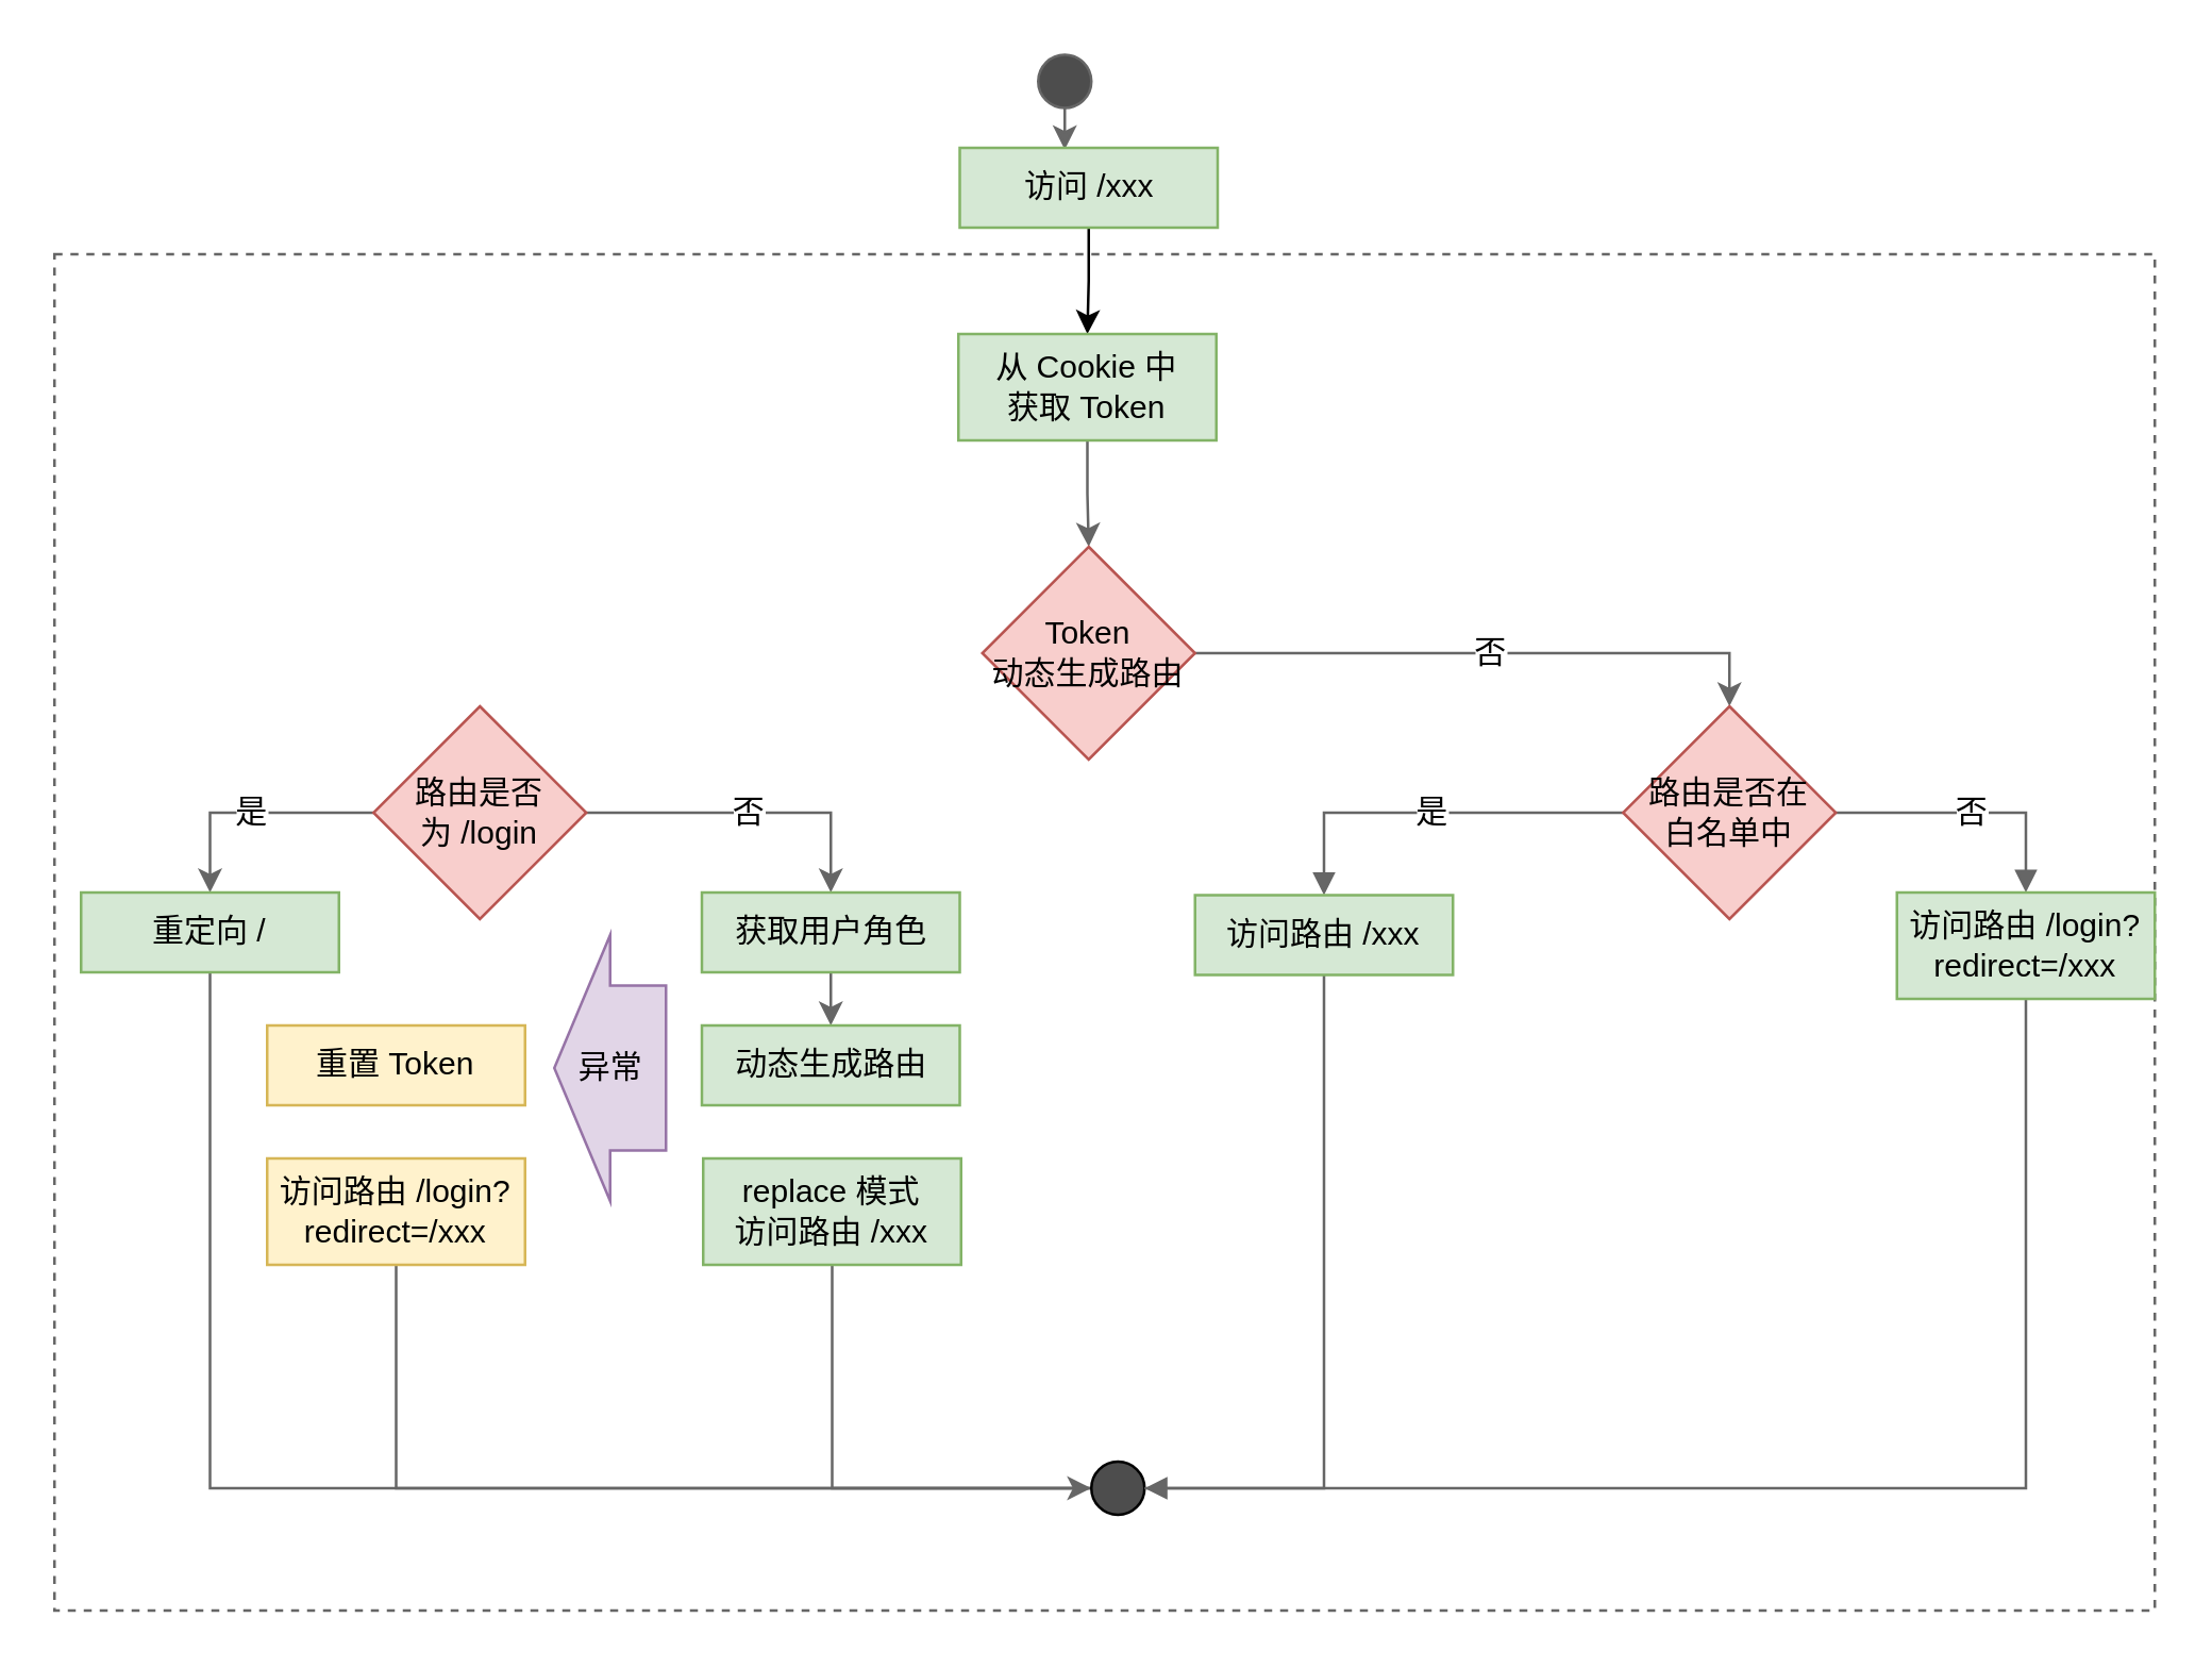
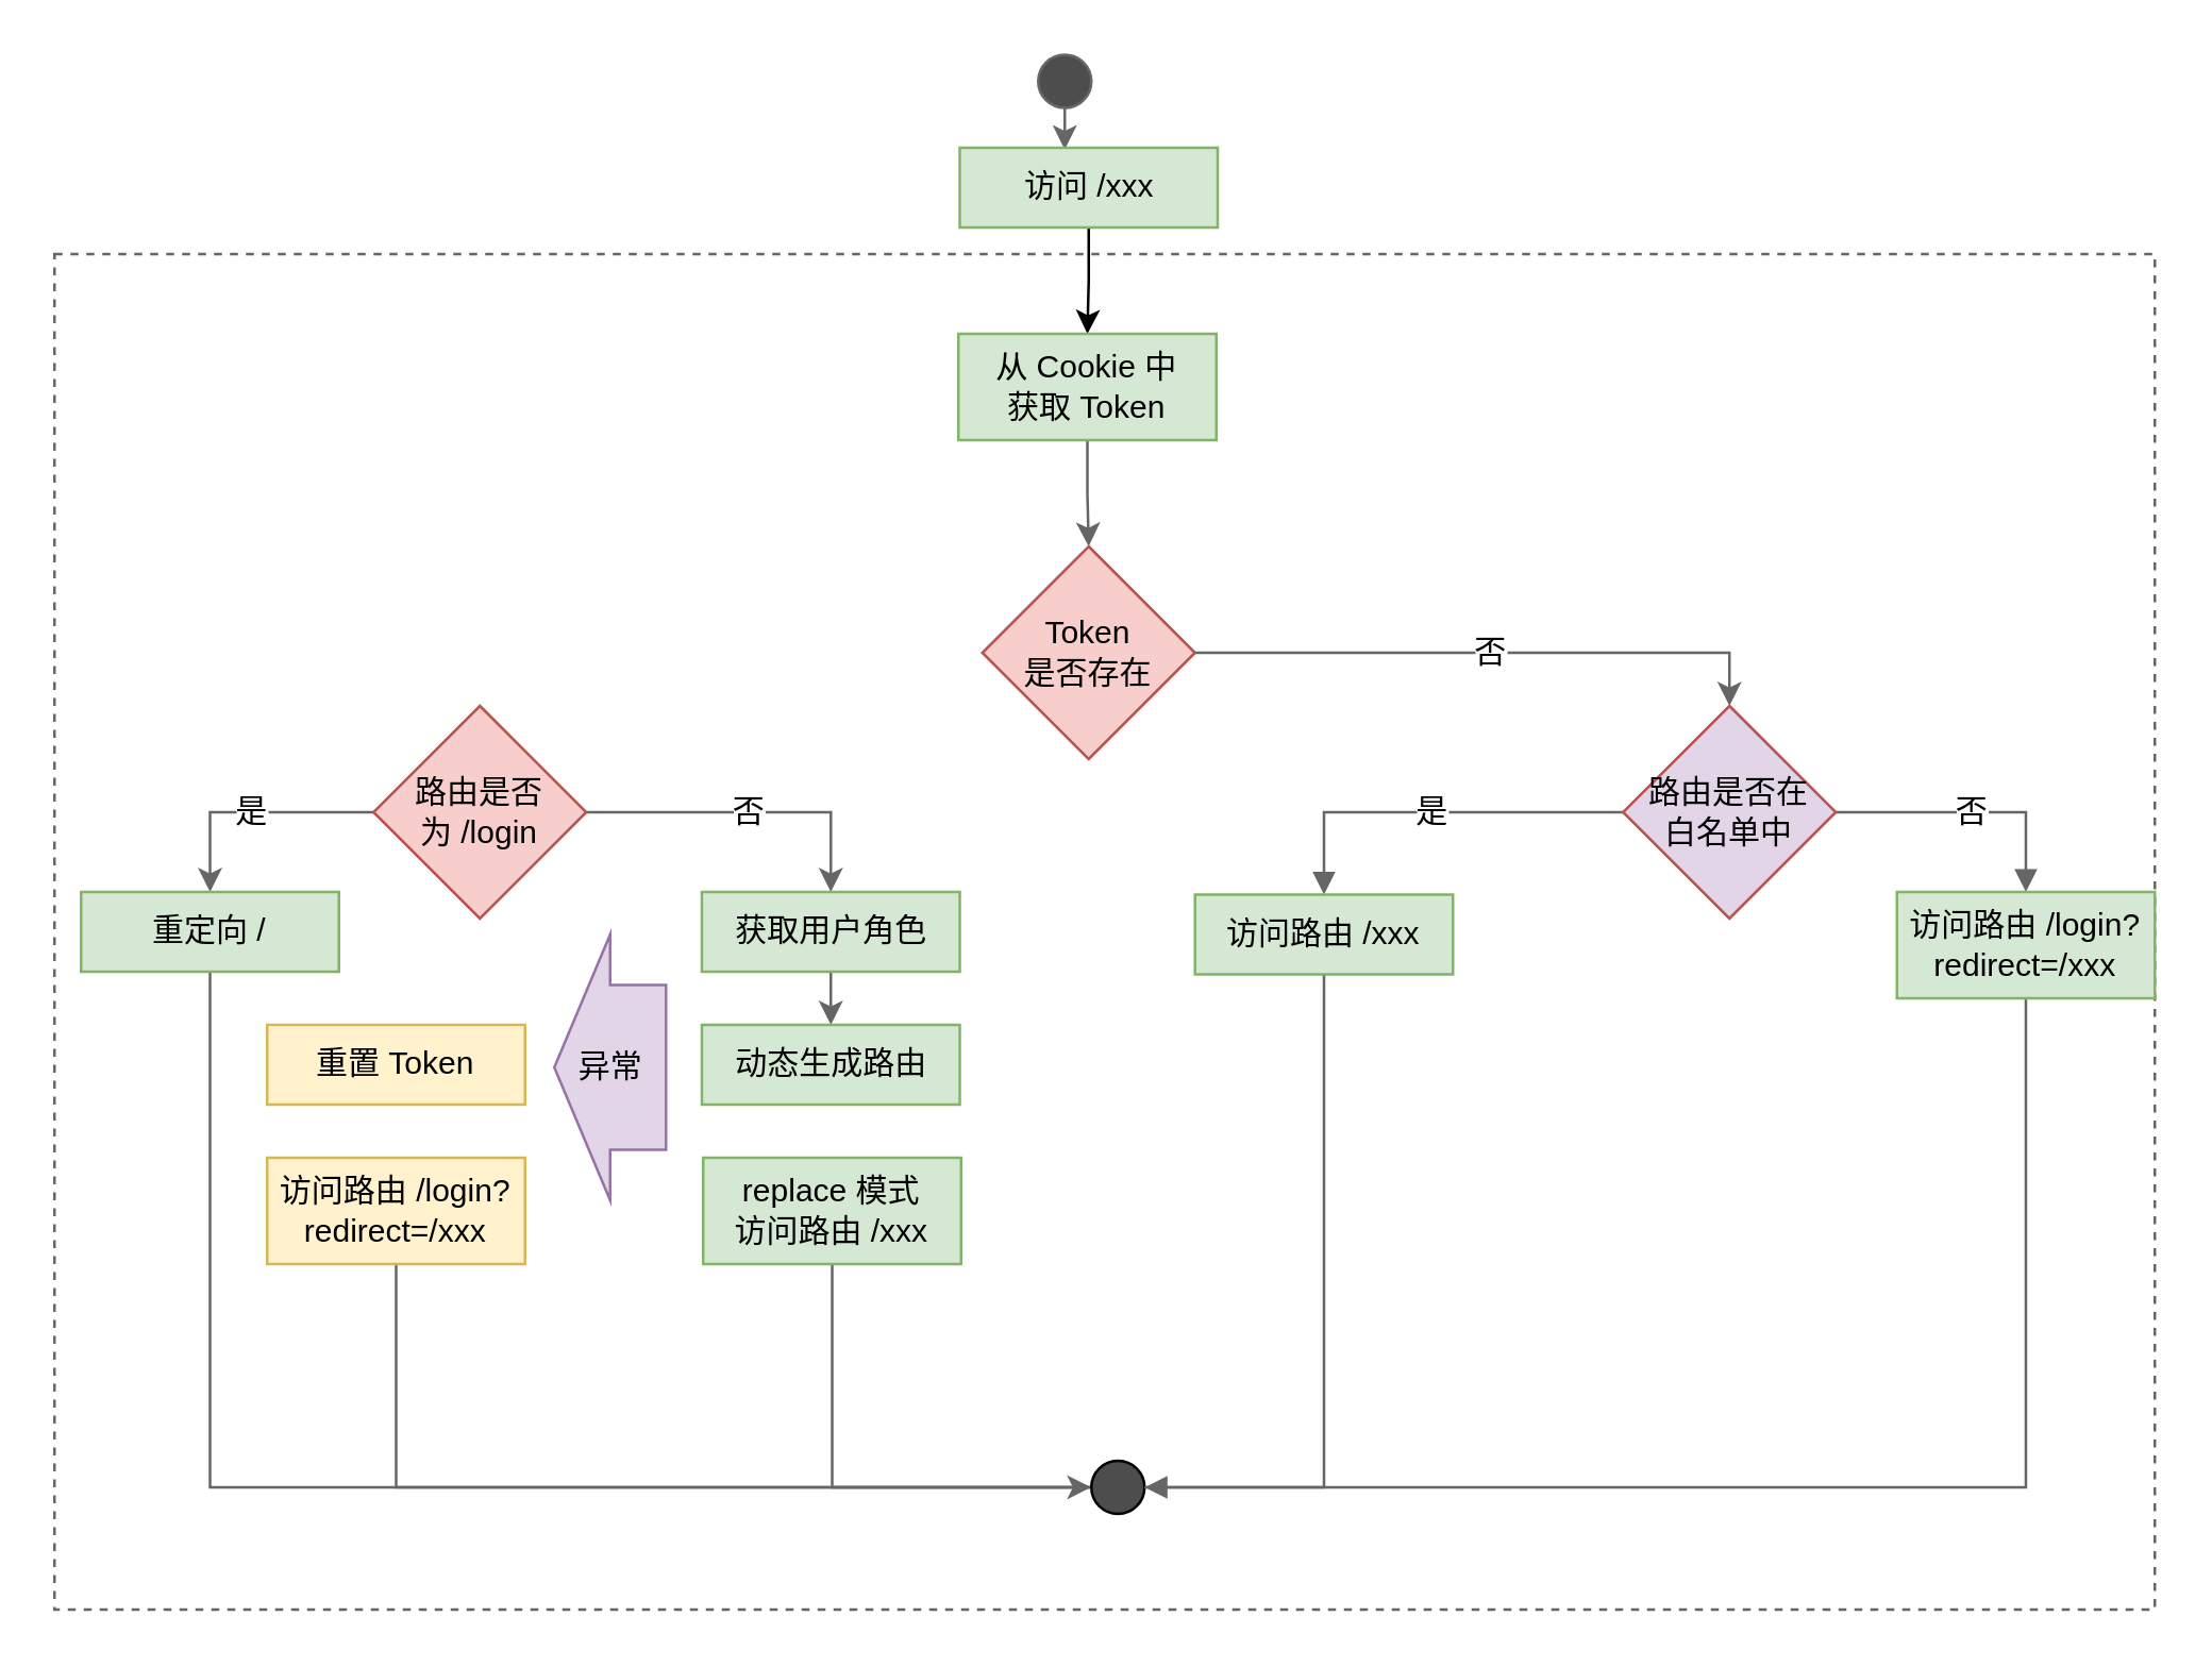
- <mxCell id="10" value="Token &lt;br&gt;动态生成路由" style="rhombus;whiteSpace=wrap;html=1;fillColor=#f8cecc;strokeColor=#b85450;" parent="1" vertex="1"><mxGeometry x="369" y="205" width="80" height="80" as="geometry" /></mxCell>
+ <mxCell id="10" value="Token &lt;br&gt;是否存在" style="rhombus;whiteSpace=wrap;html=1;fillColor=#f8cecc;strokeColor=#b85450;" parent="1" vertex="1"><mxGeometry x="369" y="205" width="80" height="80" as="geometry" /></mxCell>
- <mxCell id="13" value="路由是否在&lt;br&gt;白名单中" style="rhombus;whiteSpace=wrap;html=1;fillColor=#f8cecc;strokeColor=#b85450;" parent="1" vertex="1"><mxGeometry x="610" y="265" width="80" height="80" as="geometry" /></mxCell>
+ <mxCell id="13" value="路由是否在&lt;br&gt;白名单中" style="rhombus;whiteSpace=wrap;html=1;fillColor=#e1d5e7;strokeColor=#b85450;" parent="1" vertex="1"><mxGeometry x="610" y="265" width="80" height="80" as="geometry" /></mxCell>
